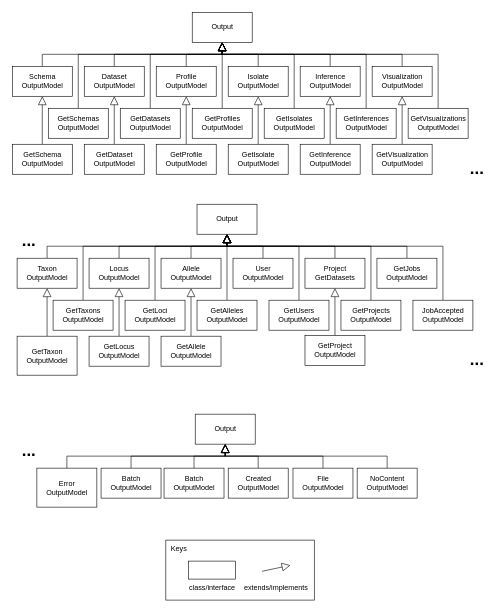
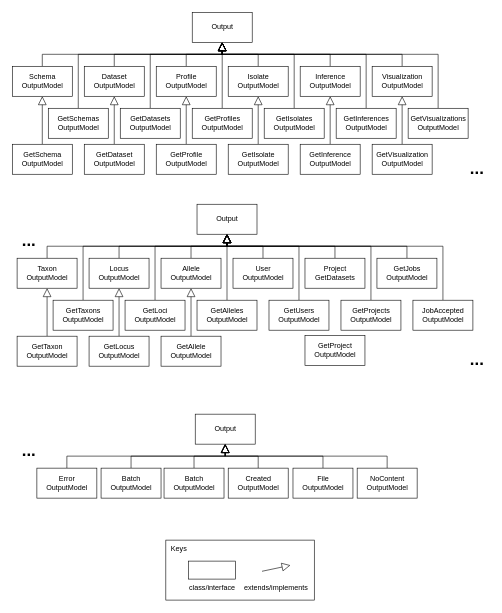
- <mxCell id="72" style="edgeStyle=orthogonalEdgeStyle;rounded=0;orthogonalLoop=1;jettySize=auto;html=1;exitX=0.5;exitY=0;exitDx=0;exitDy=0;entryX=0.5;entryY=1;entryDx=0;entryDy=0;endArrow=block;endFill=0;endSize=12;" parent="1" source="73" target="63" edge="1"><mxGeometry relative="1" as="geometry" /></mxCell>
- <mxCell id="67" value="GetTaxon&lt;br&gt;OutputModel" style="html=1;" parent="1" vertex="1"><mxGeometry x="28" y="560" width="100" height="65" as="geometry" /></mxCell>
+ <mxCell id="67" value="GetTaxon&lt;br&gt;OutputModel" style="html=1;" parent="1" vertex="1"><mxGeometry x="28" y="560" width="100" height="50" as="geometry" /></mxCell>
- <mxCell id="76" value="Error&lt;br&gt;OutputModel" style="html=1;" parent="1" vertex="1"><mxGeometry x="61" y="780" width="100" height="65" as="geometry" /></mxCell>
+ <mxCell id="76" value="Error&lt;br&gt;OutputModel" style="html=1;" parent="1" vertex="1"><mxGeometry x="61" y="780" width="100" height="50" as="geometry" /></mxCell>
